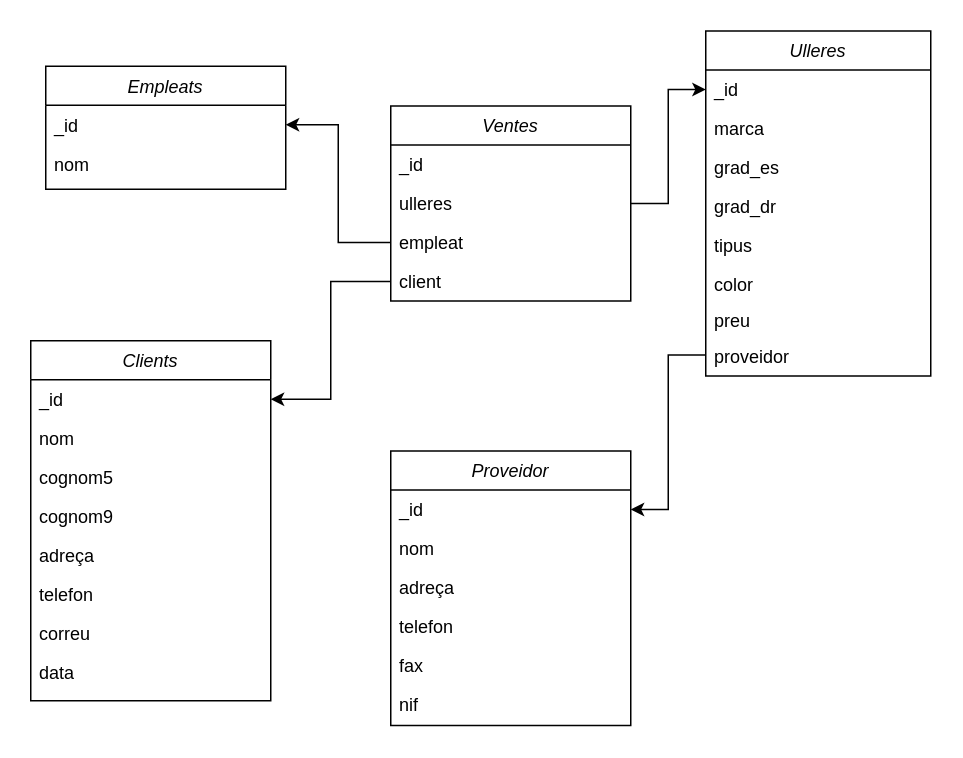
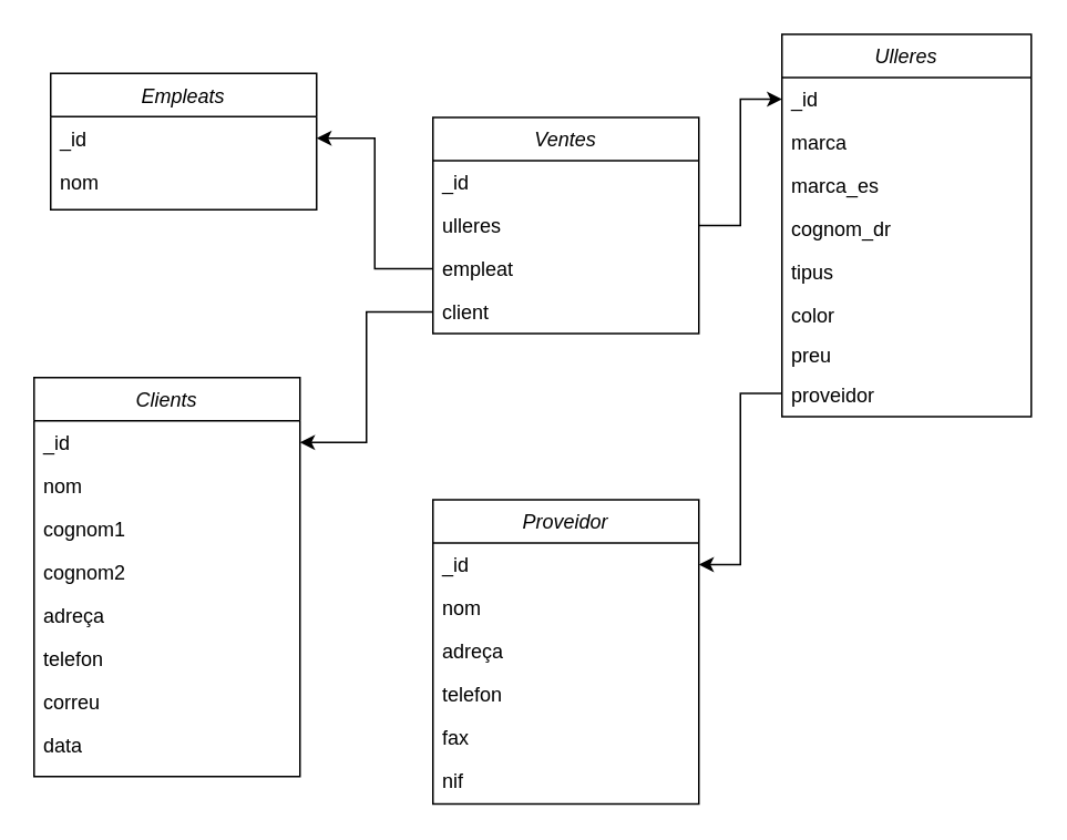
- <mxCell id="17" value="grad_es" style="text;align=left;verticalAlign=top;spacingLeft=4;spacingRight=4;overflow=hidden;rotatable=0;points=[[0,0.5],[1,0.5]];portConstraint=eastwest;" parent="14" vertex="1"><mxGeometry y="78" width="150" height="26" as="geometry" /></mxCell>
+ <mxCell id="17" value="marca_es" style="text;align=left;verticalAlign=top;spacingLeft=4;spacingRight=4;overflow=hidden;rotatable=0;points=[[0,0.5],[1,0.5]];portConstraint=eastwest;" parent="14" vertex="1"><mxGeometry y="78" width="150" height="26" as="geometry" /></mxCell>
- <mxCell id="18" value="grad_dr" style="text;align=left;verticalAlign=top;spacingLeft=4;spacingRight=4;overflow=hidden;rotatable=0;points=[[0,0.5],[1,0.5]];portConstraint=eastwest;" parent="14" vertex="1"><mxGeometry y="104" width="150" height="26" as="geometry" /></mxCell>
+ <mxCell id="18" value="cognom_dr" style="text;align=left;verticalAlign=top;spacingLeft=4;spacingRight=4;overflow=hidden;rotatable=0;points=[[0,0.5],[1,0.5]];portConstraint=eastwest;" parent="14" vertex="1"><mxGeometry y="104" width="150" height="26" as="geometry" /></mxCell>
- <mxCell id="5" value="cognom5&#10;" style="text;align=left;verticalAlign=top;spacingLeft=4;spacingRight=4;overflow=hidden;rotatable=0;points=[[0,0.5],[1,0.5]];portConstraint=eastwest;" parent="2" vertex="1"><mxGeometry y="78" width="160" height="26" as="geometry" /></mxCell>
+ <mxCell id="5" value="cognom1&#10;" style="text;align=left;verticalAlign=top;spacingLeft=4;spacingRight=4;overflow=hidden;rotatable=0;points=[[0,0.5],[1,0.5]];portConstraint=eastwest;" parent="2" vertex="1"><mxGeometry y="78" width="160" height="26" as="geometry" /></mxCell>
- <mxCell id="6" value="cognom9&#10;" style="text;align=left;verticalAlign=top;spacingLeft=4;spacingRight=4;overflow=hidden;rotatable=0;points=[[0,0.5],[1,0.5]];portConstraint=eastwest;" parent="2" vertex="1"><mxGeometry y="104" width="160" height="26" as="geometry" /></mxCell>
+ <mxCell id="6" value="cognom2&#10;" style="text;align=left;verticalAlign=top;spacingLeft=4;spacingRight=4;overflow=hidden;rotatable=0;points=[[0,0.5],[1,0.5]];portConstraint=eastwest;" parent="2" vertex="1"><mxGeometry y="104" width="160" height="26" as="geometry" /></mxCell>
